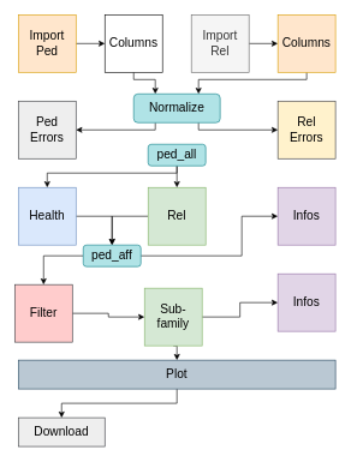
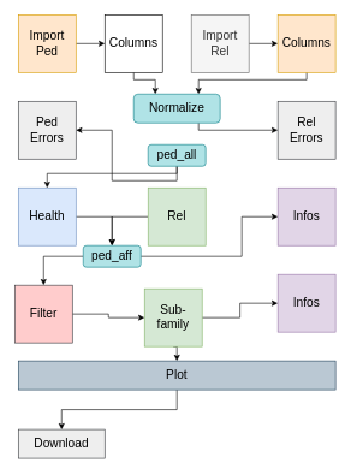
- <mxCell id="25" style="edgeStyle=orthogonalEdgeStyle;rounded=0;orthogonalLoop=1;jettySize=auto;html=1;exitX=0.25;exitY=1;exitDx=0;exitDy=0;entryX=1;entryY=0.5;entryDx=0;entryDy=0;fontSize=17;" edge="1" parent="1" source="27" target="10"><mxGeometry relative="1" as="geometry"><Array as="points"><mxPoint x="215" y="180" /></Array></mxGeometry></mxCell>
- <mxCell id="11" value="Rel&lt;br&gt;Errors" style="whiteSpace=wrap;html=1;aspect=fixed;fillColor=#fff2cc;strokeColor=#36393d;fontSize=17;" vertex="1" parent="1"><mxGeometry x="385" y="140" width="80" height="80" as="geometry" /></mxCell>
+ <mxCell id="11" value="Rel&lt;br&gt;Errors" style="whiteSpace=wrap;html=1;aspect=fixed;fillColor=#eeeeee;strokeColor=#36393d;fontSize=17;" vertex="1" parent="1"><mxGeometry x="385" y="140" width="80" height="80" as="geometry" /></mxCell>
- <mxCell id="31" style="edgeStyle=orthogonalEdgeStyle;rounded=0;orthogonalLoop=1;jettySize=auto;html=1;exitX=0.5;exitY=1;exitDx=0;exitDy=0;entryX=0.5;entryY=0;entryDx=0;entryDy=0;fontSize=12;" edge="1" parent="1" source="33" target="15"><mxGeometry relative="1" as="geometry" /></mxCell>
+ <mxCell id="31" style="edgeStyle=orthogonalEdgeStyle;rounded=0;orthogonalLoop=1;jettySize=auto;html=1;exitX=0.5;exitY=1;exitDx=0;exitDy=0;fontSize=12;" edge="1" parent="1" source="33" target="10"><mxGeometry relative="1" as="geometry" /></mxCell>
- <mxCell id="34" value="&lt;font style=&quot;font-size: 17px;&quot;&gt;Download&lt;/font&gt;" style="rounded=0;whiteSpace=wrap;html=1;fontSize=12;fillColor=#eeeeee;strokeColor=#36393d;" vertex="1" parent="1"><mxGeometry x="25" y="580" width="120" height="40" as="geometry" /></mxCell>
+ <mxCell id="34" value="&lt;font style=&quot;font-size: 17px;&quot;&gt;Download&lt;/font&gt;" style="rounded=0;whiteSpace=wrap;html=1;fontSize=12;fillColor=#eeeeee;strokeColor=#36393d;" vertex="1" parent="1"><mxGeometry x="25" y="595" width="120" height="40" as="geometry" /></mxCell>
